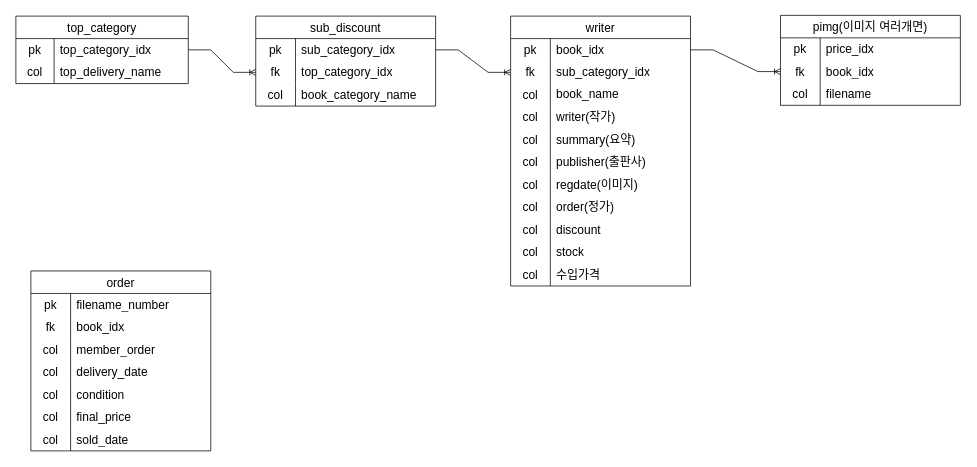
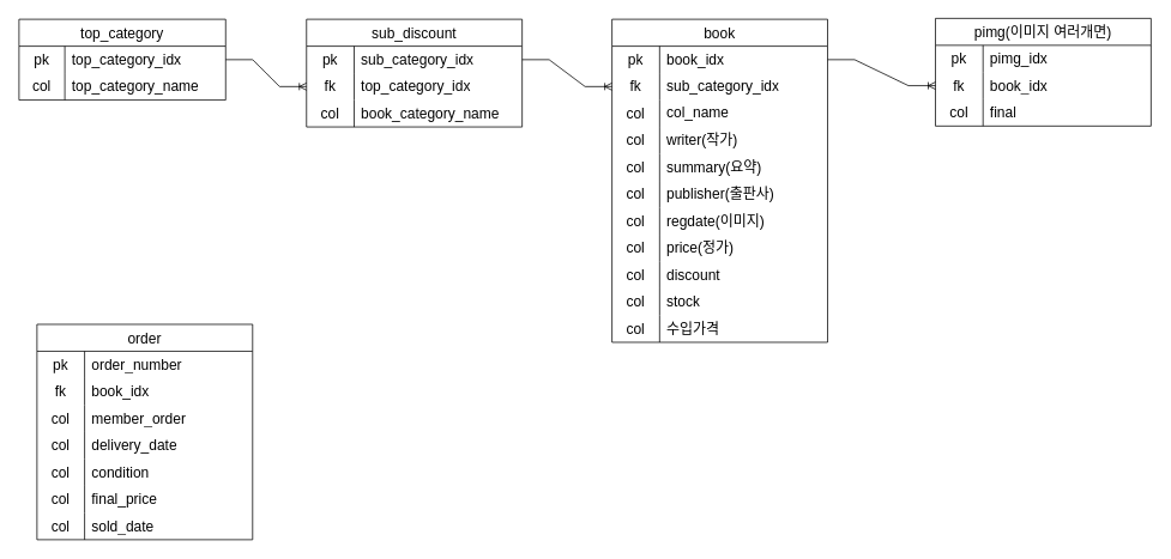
- <mxCell id="20" value="writer" style="shape=table;startSize=30;container=1;collapsible=0;childLayout=tableLayout;fixedRows=1;rowLines=0;fontStyle=0;fontSize=16;" parent="1" vertex="1"><mxGeometry x="680" y="21" width="240" height="360" as="geometry" /></mxCell>
+ <mxCell id="20" value="book" style="shape=table;startSize=30;container=1;collapsible=0;childLayout=tableLayout;fixedRows=1;rowLines=0;fontStyle=0;fontSize=16;" parent="1" vertex="1"><mxGeometry x="680" y="21" width="240" height="360" as="geometry" /></mxCell>
- <mxCell id="101" value="price_idx" style="shape=partialRectangle;html=1;whiteSpace=wrap;connectable=0;fillColor=none;top=0;left=0;bottom=0;right=0;align=left;spacingLeft=6;overflow=hidden;strokeColor=inherit;fontSize=16;" parent="99" vertex="1"><mxGeometry x="53" width="187" height="30" as="geometry"><mxRectangle width="187" height="30" as="alternateBounds" /></mxGeometry></mxCell>
+ <mxCell id="101" value="pimg_idx" style="shape=partialRectangle;html=1;whiteSpace=wrap;connectable=0;fillColor=none;top=0;left=0;bottom=0;right=0;align=left;spacingLeft=6;overflow=hidden;strokeColor=inherit;fontSize=16;" parent="99" vertex="1"><mxGeometry x="53" width="187" height="30" as="geometry"><mxRectangle width="187" height="30" as="alternateBounds" /></mxGeometry></mxCell>
- <mxCell id="8" value="top_delivery_name" style="shape=partialRectangle;html=1;whiteSpace=wrap;connectable=0;fillColor=none;top=0;left=0;bottom=0;right=0;align=left;spacingLeft=6;overflow=hidden;strokeColor=inherit;fontSize=16;" parent="6" vertex="1"><mxGeometry x="51" width="179" height="30" as="geometry"><mxRectangle width="179" height="30" as="alternateBounds" /></mxGeometry></mxCell>
+ <mxCell id="8" value="top_category_name" style="shape=partialRectangle;html=1;whiteSpace=wrap;connectable=0;fillColor=none;top=0;left=0;bottom=0;right=0;align=left;spacingLeft=6;overflow=hidden;strokeColor=inherit;fontSize=16;" parent="6" vertex="1"><mxGeometry x="51" width="179" height="30" as="geometry"><mxRectangle width="179" height="30" as="alternateBounds" /></mxGeometry></mxCell>
- <mxCell id="56" value="book_name" style="shape=partialRectangle;html=1;whiteSpace=wrap;connectable=0;fillColor=none;top=0;left=0;bottom=0;right=0;align=left;spacingLeft=6;overflow=hidden;strokeColor=inherit;fontSize=16;" parent="1" vertex="1"><mxGeometry x="733" y="110" width="187" height="30" as="geometry"><mxRectangle width="187" height="30" as="alternateBounds" /></mxGeometry></mxCell>
+ <mxCell id="56" value="col_name" style="shape=partialRectangle;html=1;whiteSpace=wrap;connectable=0;fillColor=none;top=0;left=0;bottom=0;right=0;align=left;spacingLeft=6;overflow=hidden;strokeColor=inherit;fontSize=16;" parent="1" vertex="1"><mxGeometry x="733" y="110" width="187" height="30" as="geometry"><mxRectangle width="187" height="30" as="alternateBounds" /></mxGeometry></mxCell>
- <mxCell id="107" value="filename" style="shape=partialRectangle;html=1;whiteSpace=wrap;connectable=0;fillColor=none;top=0;left=0;bottom=0;right=0;align=left;spacingLeft=6;overflow=hidden;strokeColor=inherit;fontSize=16;" parent="105" vertex="1"><mxGeometry x="53" width="187" height="30" as="geometry"><mxRectangle width="187" height="30" as="alternateBounds" /></mxGeometry></mxCell>
+ <mxCell id="107" value="final" style="shape=partialRectangle;html=1;whiteSpace=wrap;connectable=0;fillColor=none;top=0;left=0;bottom=0;right=0;align=left;spacingLeft=6;overflow=hidden;strokeColor=inherit;fontSize=16;" parent="105" vertex="1"><mxGeometry x="53" width="187" height="30" as="geometry"><mxRectangle width="187" height="30" as="alternateBounds" /></mxGeometry></mxCell>
- <mxCell id="89" value="order(정가)" style="shape=partialRectangle;html=1;whiteSpace=wrap;connectable=0;fillColor=none;top=0;left=0;bottom=0;right=0;align=left;spacingLeft=6;overflow=hidden;strokeColor=inherit;fontSize=16;" parent="88" vertex="1"><mxGeometry x="53" width="187" height="30" as="geometry"><mxRectangle width="187" height="30" as="alternateBounds" /></mxGeometry></mxCell>
+ <mxCell id="89" value="price(정가)" style="shape=partialRectangle;html=1;whiteSpace=wrap;connectable=0;fillColor=none;top=0;left=0;bottom=0;right=0;align=left;spacingLeft=6;overflow=hidden;strokeColor=inherit;fontSize=16;" parent="88" vertex="1"><mxGeometry x="53" width="187" height="30" as="geometry"><mxRectangle width="187" height="30" as="alternateBounds" /></mxGeometry></mxCell>
- <mxCell id="60" value="filename_number" style="shape=partialRectangle;html=1;whiteSpace=wrap;connectable=0;fillColor=none;top=0;left=0;bottom=0;right=0;align=left;spacingLeft=6;overflow=hidden;strokeColor=inherit;fontSize=16;" parent="58" vertex="1"><mxGeometry x="53" width="187" height="30" as="geometry"><mxRectangle width="187" height="30" as="alternateBounds" /></mxGeometry></mxCell>
+ <mxCell id="60" value="order_number" style="shape=partialRectangle;html=1;whiteSpace=wrap;connectable=0;fillColor=none;top=0;left=0;bottom=0;right=0;align=left;spacingLeft=6;overflow=hidden;strokeColor=inherit;fontSize=16;" parent="58" vertex="1"><mxGeometry x="53" width="187" height="30" as="geometry"><mxRectangle width="187" height="30" as="alternateBounds" /></mxGeometry></mxCell>
